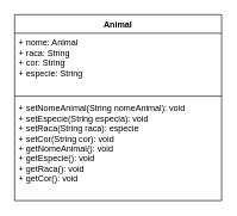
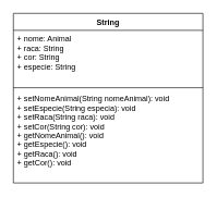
- <mxCell id="2" value="Animal" style="swimlane;fontStyle=1;align=center;verticalAlign=top;childLayout=stackLayout;horizontal=1;startSize=26;horizontalStack=0;resizeParent=1;resizeParentMax=0;resizeLast=0;collapsible=1;marginBottom=0;" vertex="1" parent="1"><mxGeometry x="20" y="20" width="290" height="260" as="geometry" /></mxCell>
+ <mxCell id="2" value="String" style="swimlane;fontStyle=1;align=center;verticalAlign=top;childLayout=stackLayout;horizontal=1;startSize=26;horizontalStack=0;resizeParent=1;resizeParentMax=0;resizeLast=0;collapsible=1;marginBottom=0;" vertex="1" parent="1"><mxGeometry x="20" y="20" width="290" height="260" as="geometry" /></mxCell>
- <mxCell id="5" value="+ setNomeAnimal(String nomeAnimal): void &#10;+ setEspecie(String especia): void &#10;+ setRaca(String raca): especie &#10;+ setCor(String cor): void &#10;+ getNomeAnimal(): void &#10;+ getEspecie(): void &#10;+ getRaca(): void &#10;+ getCor(): void  " style="text;strokeColor=none;fillColor=none;align=left;verticalAlign=top;spacingLeft=4;spacingRight=4;overflow=hidden;rotatable=0;points=[[0,0.5],[1,0.5]];portConstraint=eastwest;" vertex="1" parent="2"><mxGeometry y="118" width="290" height="142" as="geometry" /></mxCell>
+ <mxCell id="5" value="+ setNomeAnimal(String nomeAnimal): void &#10;+ setEspecie(String especia): void &#10;+ setRaca(String raca): void &#10;+ setCor(String cor): void &#10;+ getNomeAnimal(): void &#10;+ getEspecie(): void &#10;+ getRaca(): void &#10;+ getCor(): void  " style="text;strokeColor=none;fillColor=none;align=left;verticalAlign=top;spacingLeft=4;spacingRight=4;overflow=hidden;rotatable=0;points=[[0,0.5],[1,0.5]];portConstraint=eastwest;" vertex="1" parent="2"><mxGeometry y="118" width="290" height="142" as="geometry" /></mxCell>
